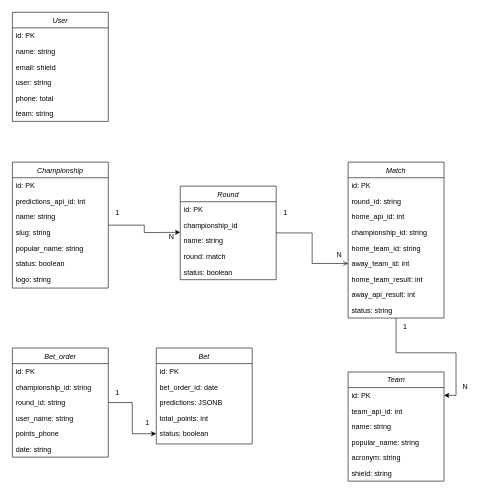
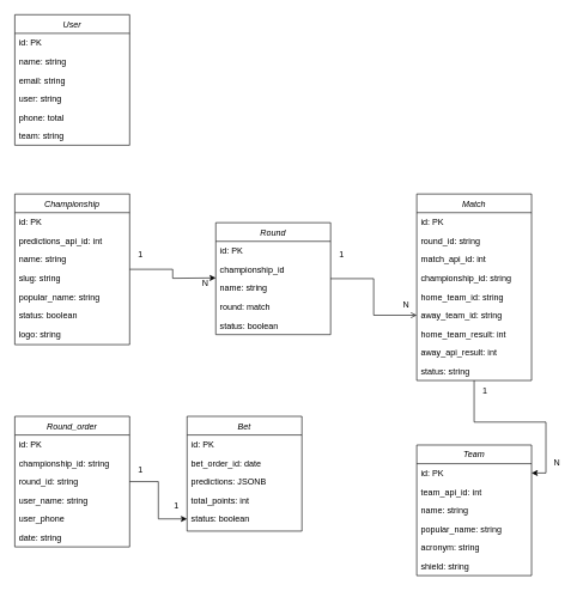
- <mxCell id="13" value="email: shield" style="text;align=left;verticalAlign=top;spacingLeft=4;spacingRight=4;overflow=hidden;rotatable=0;points=[[0,0.5],[1,0.5]];portConstraint=eastwest;rounded=0;shadow=0;html=0;" vertex="1" parent="10"><mxGeometry y="78" width="160" height="26" as="geometry" /></mxCell>
+ <mxCell id="13" value="email: string" style="text;align=left;verticalAlign=top;spacingLeft=4;spacingRight=4;overflow=hidden;rotatable=0;points=[[0,0.5],[1,0.5]];portConstraint=eastwest;rounded=0;shadow=0;html=0;" vertex="1" parent="10"><mxGeometry y="78" width="160" height="26" as="geometry" /></mxCell>
- <mxCell id="39" value="home_api_id: int" style="text;align=left;verticalAlign=top;spacingLeft=4;spacingRight=4;overflow=hidden;rotatable=0;points=[[0,0.5],[1,0.5]];portConstraint=eastwest;" vertex="1" parent="36"><mxGeometry y="78" width="160" height="26" as="geometry" /></mxCell>
+ <mxCell id="39" value="match_api_id: int" style="text;align=left;verticalAlign=top;spacingLeft=4;spacingRight=4;overflow=hidden;rotatable=0;points=[[0,0.5],[1,0.5]];portConstraint=eastwest;" vertex="1" parent="36"><mxGeometry y="78" width="160" height="26" as="geometry" /></mxCell>
- <mxCell id="42" value="away_team_id: int" style="text;align=left;verticalAlign=top;spacingLeft=4;spacingRight=4;overflow=hidden;rotatable=0;points=[[0,0.5],[1,0.5]];portConstraint=eastwest;rounded=0;shadow=0;html=0;" vertex="1" parent="36"><mxGeometry y="156" width="160" height="26" as="geometry" /></mxCell>
+ <mxCell id="42" value="away_team_id: string" style="text;align=left;verticalAlign=top;spacingLeft=4;spacingRight=4;overflow=hidden;rotatable=0;points=[[0,0.5],[1,0.5]];portConstraint=eastwest;rounded=0;shadow=0;html=0;" vertex="1" parent="36"><mxGeometry y="156" width="160" height="26" as="geometry" /></mxCell>
- <mxCell id="3" value="Bet_order" style="swimlane;fontStyle=2;align=center;verticalAlign=top;childLayout=stackLayout;horizontal=1;startSize=26;horizontalStack=0;resizeParent=1;resizeLast=0;collapsible=1;marginBottom=0;rounded=0;shadow=0;strokeWidth=1;" vertex="1" parent="1"><mxGeometry x="20" y="580" width="160" height="182" as="geometry"><mxRectangle x="220" y="120" width="160" height="26" as="alternateBounds" /></mxGeometry></mxCell>
+ <mxCell id="3" value="Round_order" style="swimlane;fontStyle=2;align=center;verticalAlign=top;childLayout=stackLayout;horizontal=1;startSize=26;horizontalStack=0;resizeParent=1;resizeLast=0;collapsible=1;marginBottom=0;rounded=0;shadow=0;strokeWidth=1;" vertex="1" parent="1"><mxGeometry x="20" y="580" width="160" height="182" as="geometry"><mxRectangle x="220" y="120" width="160" height="26" as="alternateBounds" /></mxGeometry></mxCell>
- <mxCell id="8" value="points_phone" style="text;align=left;verticalAlign=top;spacingLeft=4;spacingRight=4;overflow=hidden;rotatable=0;points=[[0,0.5],[1,0.5]];portConstraint=eastwest;rounded=0;shadow=0;html=0;" vertex="1" parent="3"><mxGeometry y="130" width="160" height="26" as="geometry" /></mxCell>
+ <mxCell id="8" value="user_phone" style="text;align=left;verticalAlign=top;spacingLeft=4;spacingRight=4;overflow=hidden;rotatable=0;points=[[0,0.5],[1,0.5]];portConstraint=eastwest;rounded=0;shadow=0;html=0;" vertex="1" parent="3"><mxGeometry y="130" width="160" height="26" as="geometry" /></mxCell>
